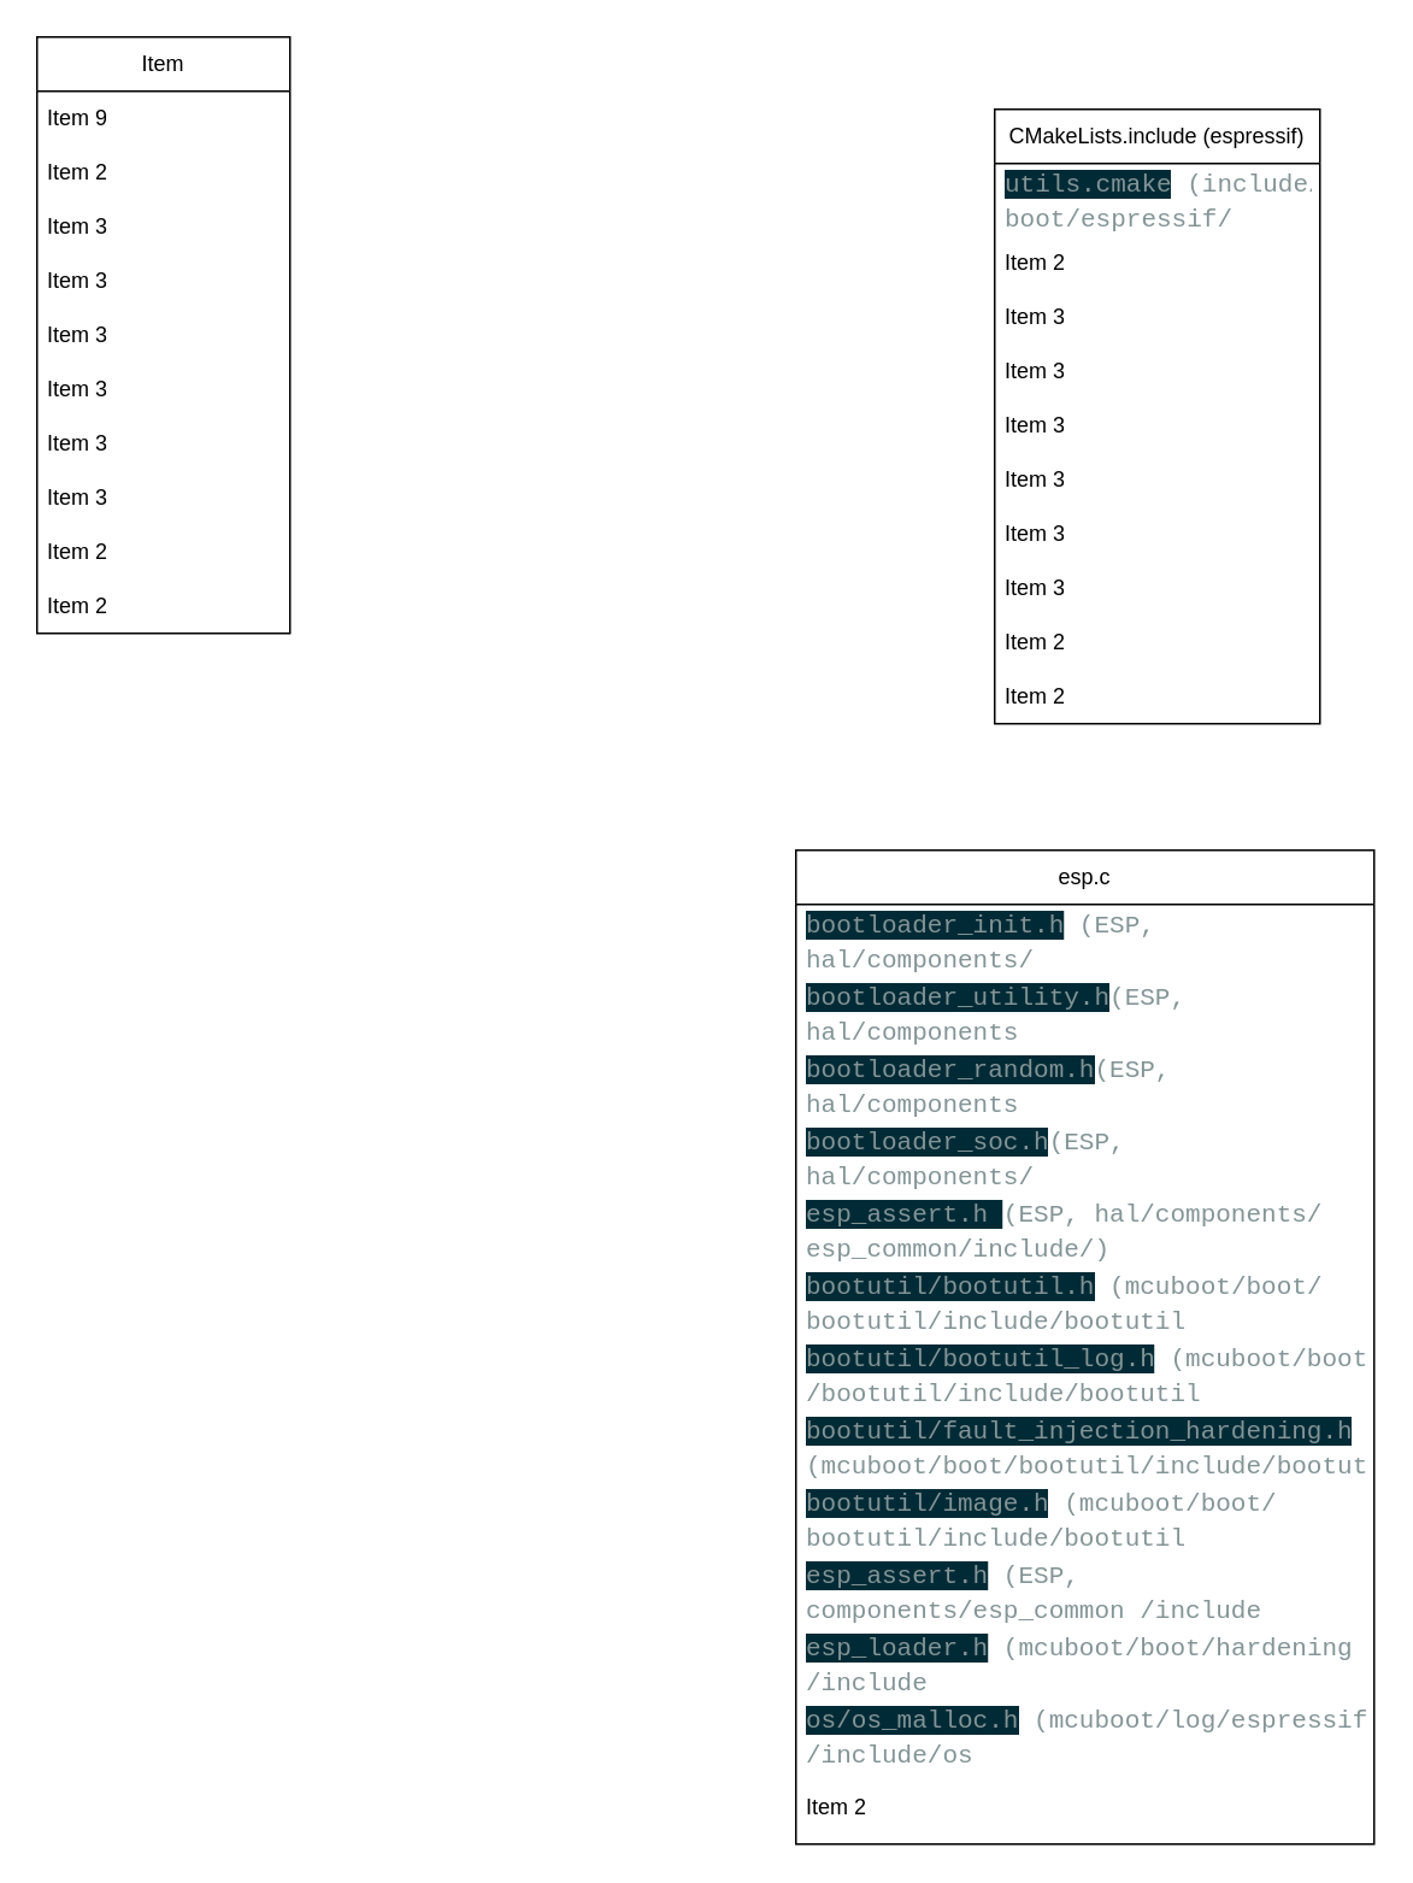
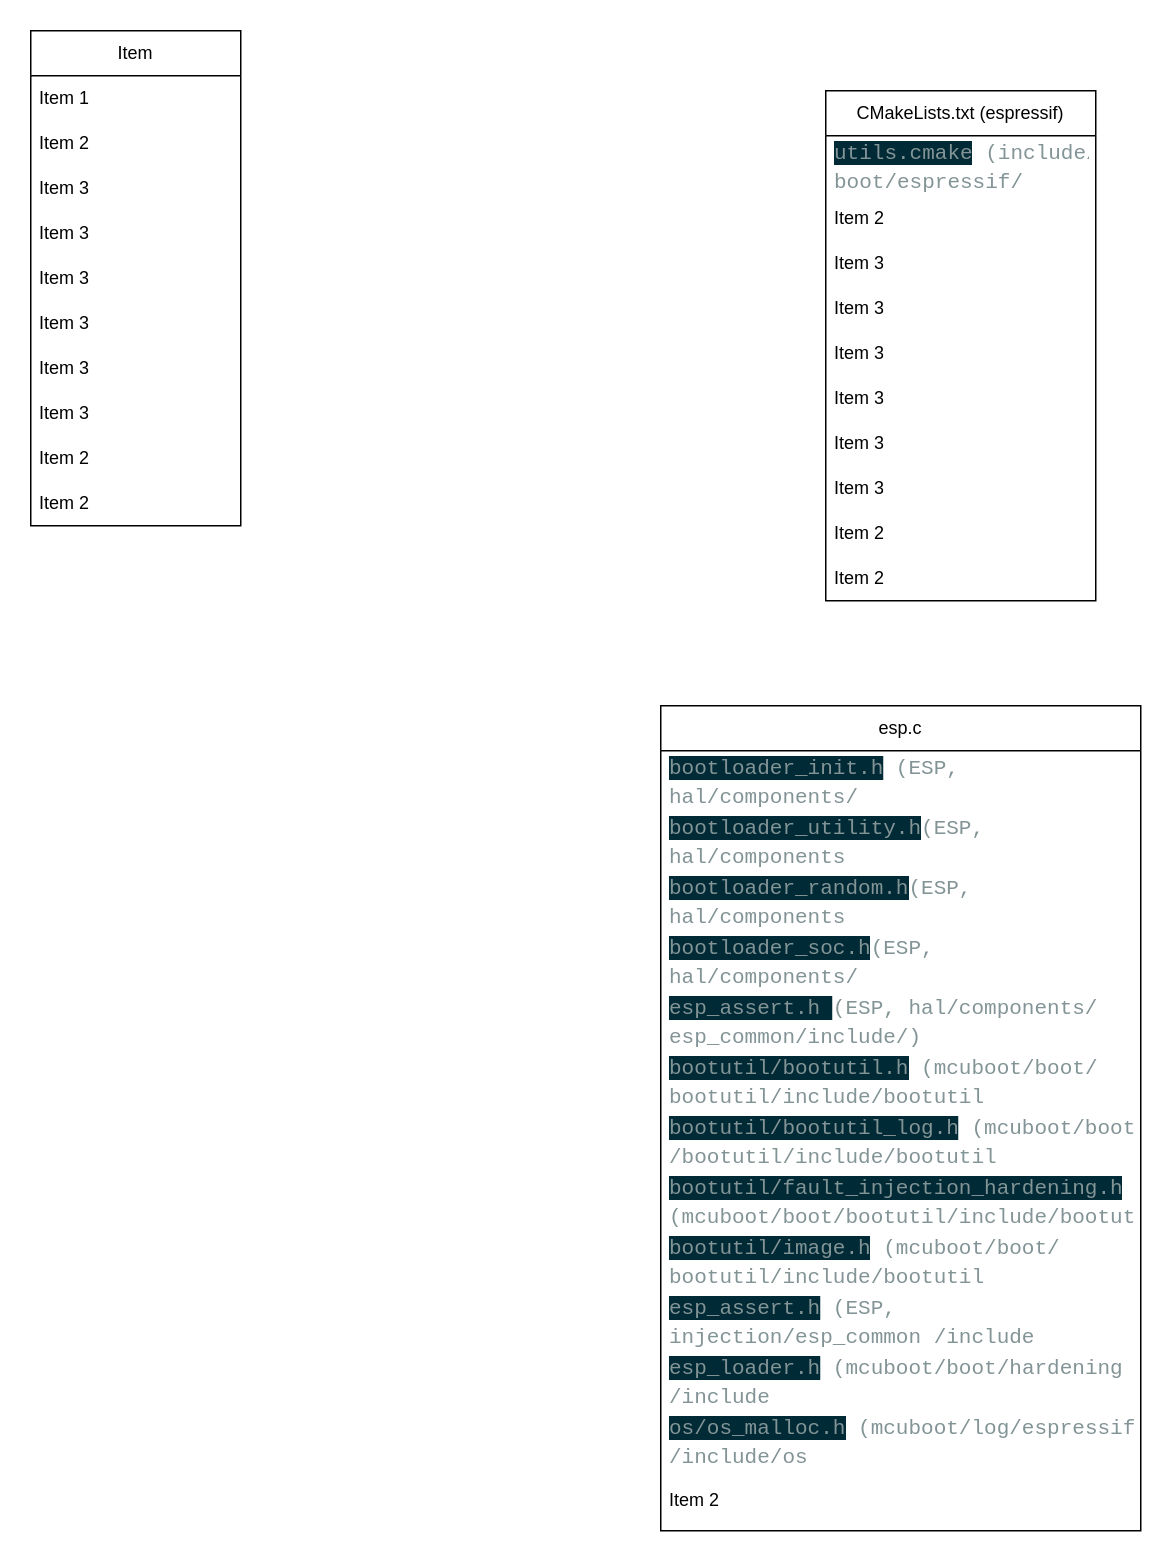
- <mxCell id="17" value="Item 9" style="text;strokeColor=none;fillColor=none;align=left;verticalAlign=middle;spacingLeft=4;spacingRight=4;overflow=hidden;points=[[0,0.5],[1,0.5]];portConstraint=eastwest;rotatable=0;whiteSpace=wrap;html=1;" vertex="1" parent="16"><mxGeometry y="30" width="140" height="30" as="geometry" /></mxCell>
+ <mxCell id="17" value="Item 1" style="text;strokeColor=none;fillColor=none;align=left;verticalAlign=middle;spacingLeft=4;spacingRight=4;overflow=hidden;points=[[0,0.5],[1,0.5]];portConstraint=eastwest;rotatable=0;whiteSpace=wrap;html=1;" vertex="1" parent="16"><mxGeometry y="30" width="140" height="30" as="geometry" /></mxCell>
- <mxCell id="27" value="CMakeLists.include (espressif)" style="swimlane;fontStyle=0;childLayout=stackLayout;horizontal=1;startSize=30;horizontalStack=0;resizeParent=1;resizeParentMax=0;resizeLast=0;collapsible=1;marginBottom=0;whiteSpace=wrap;html=1;" vertex="1" parent="1"><mxGeometry x="550" y="60" width="180" height="340" as="geometry" /></mxCell>
+ <mxCell id="27" value="CMakeLists.txt (espressif)" style="swimlane;fontStyle=0;childLayout=stackLayout;horizontal=1;startSize=30;horizontalStack=0;resizeParent=1;resizeParentMax=0;resizeLast=0;collapsible=1;marginBottom=0;whiteSpace=wrap;html=1;" vertex="1" parent="1"><mxGeometry x="550" y="60" width="180" height="340" as="geometry" /></mxCell>
- <mxCell id="12" value="&lt;div style=&quot;color: rgb(131, 148, 150); font-family: Consolas, &amp;quot;Courier New&amp;quot;, monospace; font-size: 14px; line-height: 19px;&quot;&gt;&lt;span style=&quot;background-color: rgb(0, 43, 54);&quot;&gt;esp_assert.h&lt;/span&gt;&lt;span style=&quot;background-color: rgb(255, 255, 255);&quot;&gt;&amp;nbsp;(ESP, components/esp_common /include&lt;/span&gt;&lt;/div&gt;" style="text;strokeColor=none;fillColor=none;align=left;verticalAlign=middle;spacingLeft=4;spacingRight=4;overflow=hidden;points=[[0,0.5],[1,0.5]];portConstraint=eastwest;rotatable=0;whiteSpace=wrap;html=1;" vertex="1" parent="2"><mxGeometry y="390" width="320" height="40" as="geometry" /></mxCell>
+ <mxCell id="12" value="&lt;div style=&quot;color: rgb(131, 148, 150); font-family: Consolas, &amp;quot;Courier New&amp;quot;, monospace; font-size: 14px; line-height: 19px;&quot;&gt;&lt;span style=&quot;background-color: rgb(0, 43, 54);&quot;&gt;esp_assert.h&lt;/span&gt;&lt;span style=&quot;background-color: rgb(255, 255, 255);&quot;&gt;&amp;nbsp;(ESP, injection/esp_common /include&lt;/span&gt;&lt;/div&gt;" style="text;strokeColor=none;fillColor=none;align=left;verticalAlign=middle;spacingLeft=4;spacingRight=4;overflow=hidden;points=[[0,0.5],[1,0.5]];portConstraint=eastwest;rotatable=0;whiteSpace=wrap;html=1;" vertex="1" parent="2"><mxGeometry y="390" width="320" height="40" as="geometry" /></mxCell>
